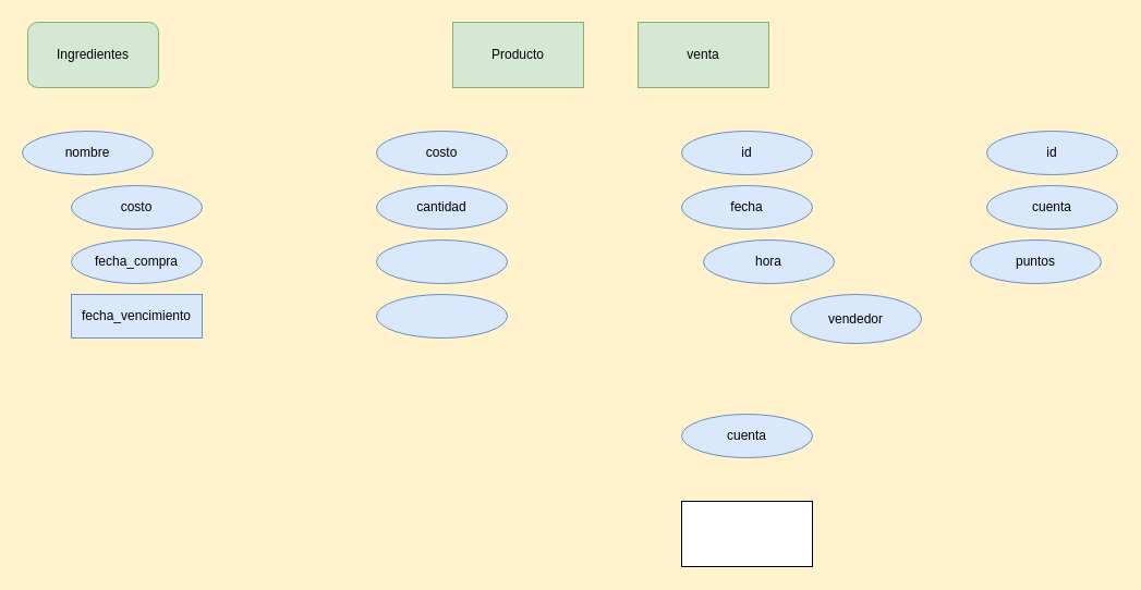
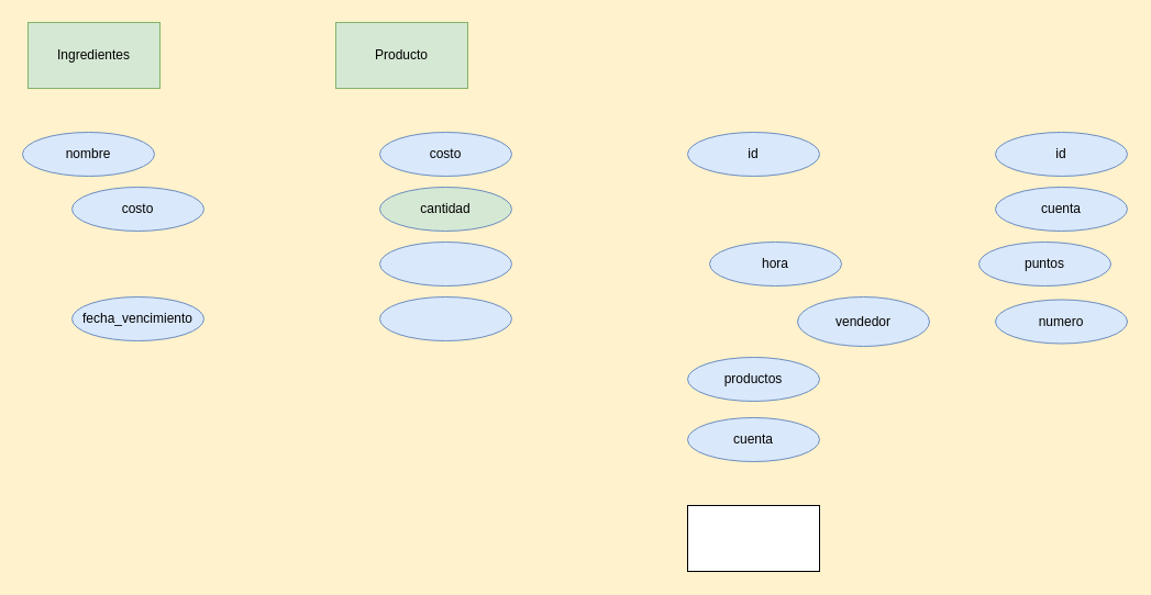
- <mxCell id="4" value="Ingredientes" style="whiteSpace=wrap;html=1;fillColor=#d5e8d4;strokeColor=#82b366;rounded=1;" vertex="1" parent="1"><mxGeometry x="25" y="20" width="120" height="60" as="geometry" /></mxCell>
+ <mxCell id="4" value="Ingredientes" style="rounded=0;whiteSpace=wrap;html=1;fillColor=#d5e8d4;strokeColor=#82b366;" vertex="1" parent="1"><mxGeometry x="25" y="20" width="120" height="60" as="geometry" /></mxCell>
- <mxCell id="3" value="Producto" style="rounded=0;whiteSpace=wrap;html=1;fillColor=#d5e8d4;strokeColor=#82b366;" vertex="1" parent="1"><mxGeometry x="415" y="20" width="120" height="60" as="geometry" /></mxCell>
+ <mxCell id="3" value="Producto" style="rounded=0;whiteSpace=wrap;html=1;fillColor=#d5e8d4;strokeColor=#82b366;" vertex="1" parent="1"><mxGeometry x="305" y="20" width="120" height="60" as="geometry" /></mxCell>
- <mxCell id="2" value="venta" style="rounded=0;whiteSpace=wrap;html=1;fillColor=#d5e8d4;strokeColor=#82b366;" vertex="1" parent="1"><mxGeometry x="585" y="20" width="120" height="60" as="geometry" /></mxCell>
- <mxCell id="20" value="cantidad" style="ellipse;whiteSpace=wrap;html=1;fillColor=#dae8fc;strokeColor=#6c8ebf;" vertex="1" parent="1"><mxGeometry x="345" y="170" width="120" height="40" as="geometry" /></mxCell>
+ <mxCell id="20" value="cantidad" style="ellipse;whiteSpace=wrap;html=1;fillColor=#d5e8d4;strokeColor=#6c8ebf;" vertex="1" parent="1"><mxGeometry x="345" y="170" width="120" height="40" as="geometry" /></mxCell>
- <mxCell id="7" value="fecha" style="ellipse;whiteSpace=wrap;html=1;fillColor=#dae8fc;strokeColor=#6c8ebf;" vertex="1" parent="1"><mxGeometry x="625" y="170" width="120" height="40" as="geometry" /></mxCell>
- <mxCell id="18" value="fecha_compra" style="ellipse;whiteSpace=wrap;html=1;fillColor=#dae8fc;strokeColor=#6c8ebf;" vertex="1" parent="1"><mxGeometry x="65" y="220" width="120" height="40" as="geometry" /></mxCell>
- <mxCell id="15" value="fecha_vencimiento" style="whiteSpace=wrap;html=1;fillColor=#dae8fc;strokeColor=#6c8ebf;rounded=0;" vertex="1" parent="1"><mxGeometry x="65" y="270" width="120" height="40" as="geometry" /></mxCell>
+ <mxCell id="15" value="fecha_vencimiento" style="ellipse;whiteSpace=wrap;html=1;fillColor=#dae8fc;strokeColor=#6c8ebf;" vertex="1" parent="1"><mxGeometry x="65" y="270" width="120" height="40" as="geometry" /></mxCell>
+ <mxCell id="22" value="numero" style="ellipse;whiteSpace=wrap;html=1;fillColor=#dae8fc;strokeColor=#6c8ebf;" vertex="1" parent="1"><mxGeometry x="905" y="272.5" width="120" height="40" as="geometry" /></mxCell>
+ <mxCell id="9" value="productos" style="ellipse;whiteSpace=wrap;html=1;fillColor=#dae8fc;strokeColor=#6c8ebf;" vertex="1" parent="1"><mxGeometry x="625" y="325" width="120" height="40" as="geometry" /></mxCell>
